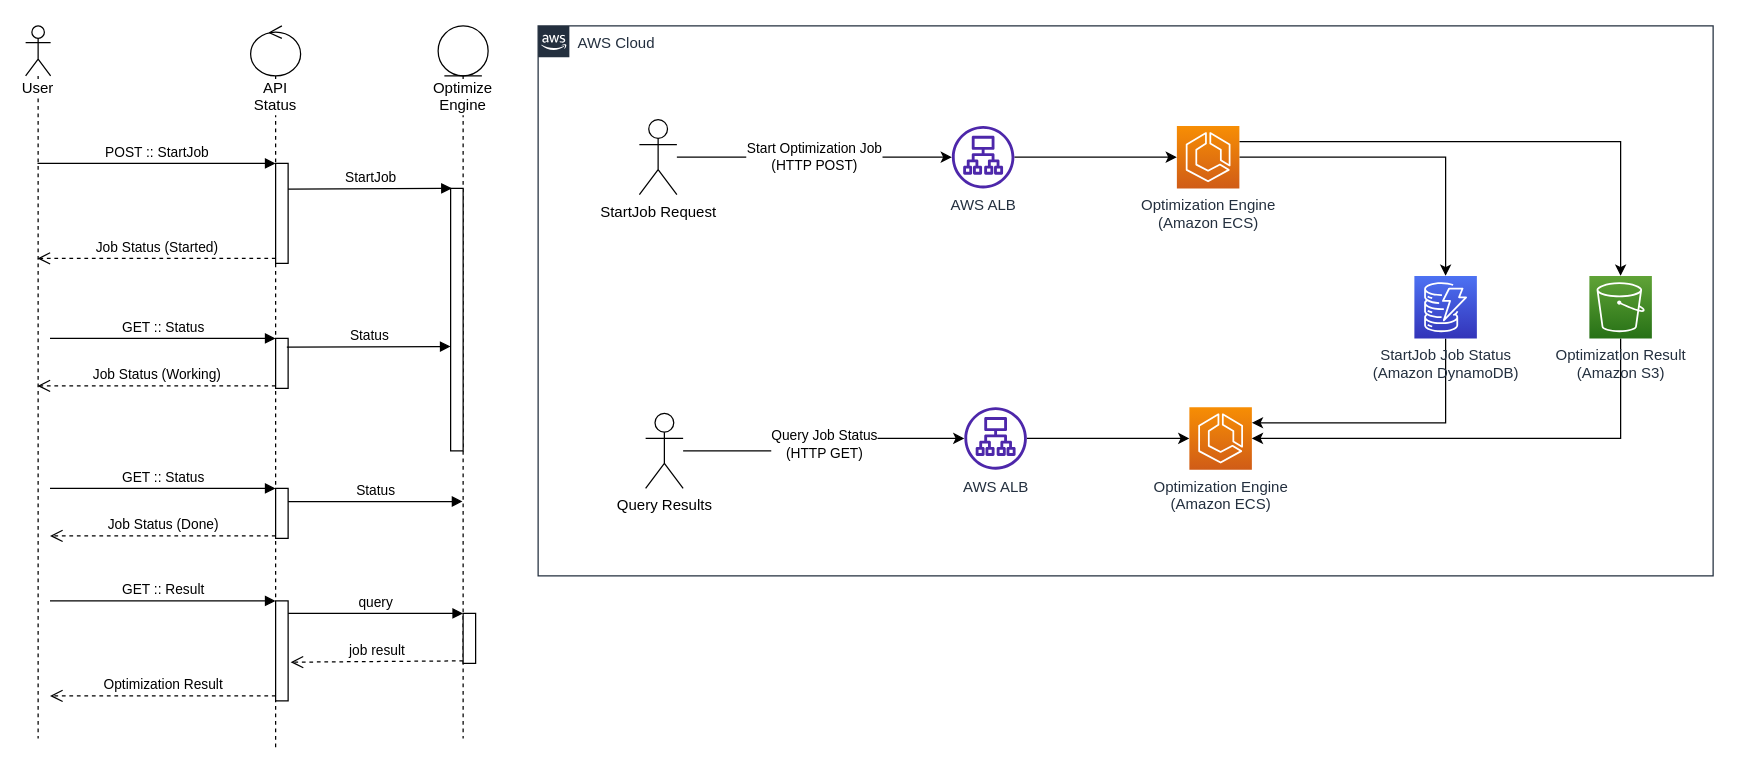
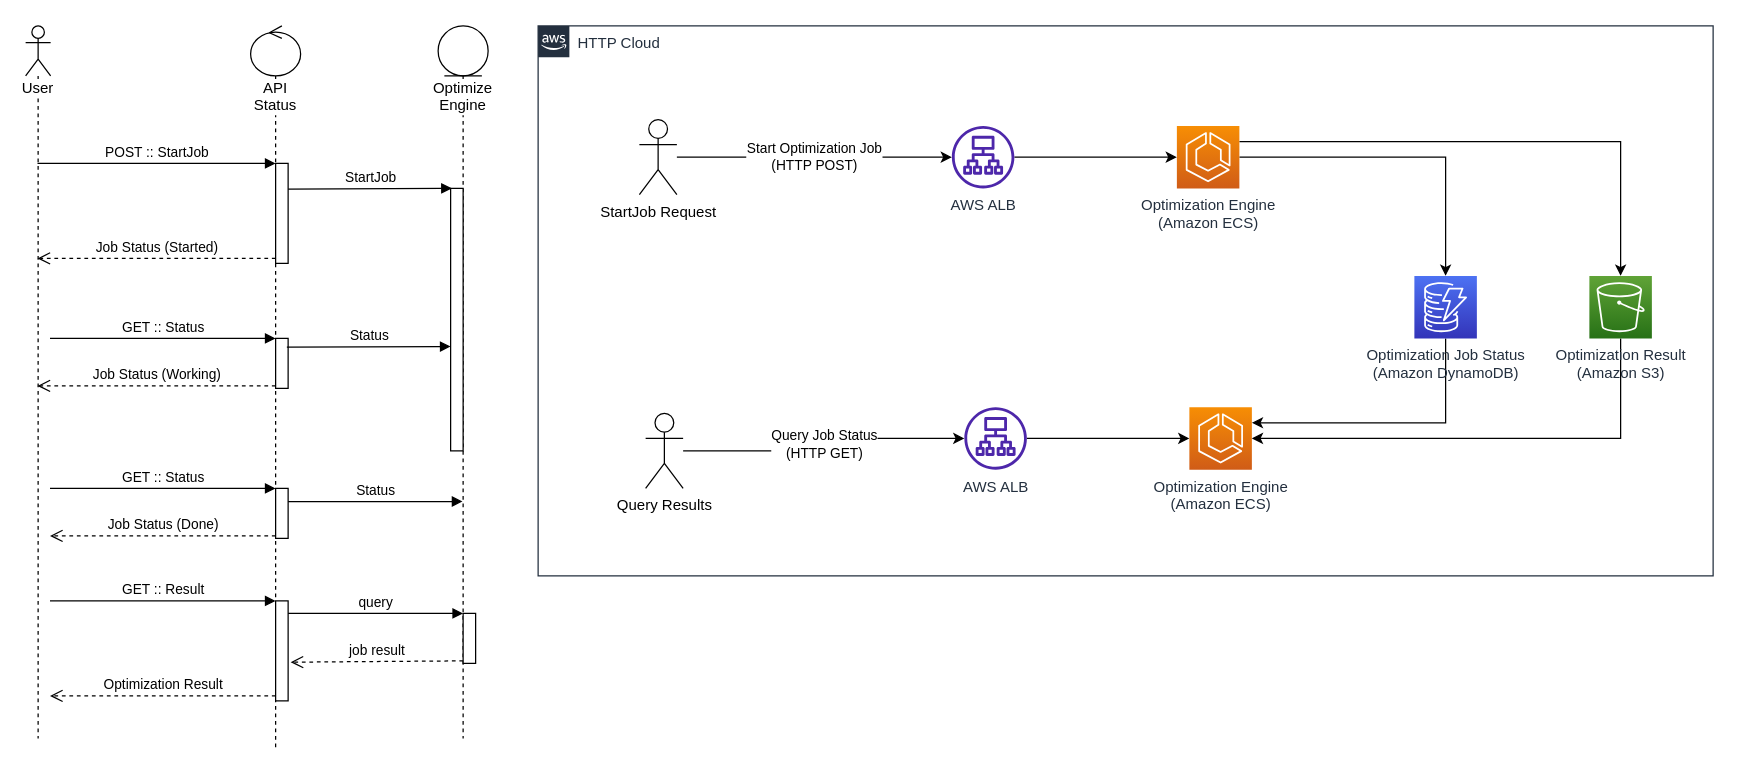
- <mxCell id="2" value="AWS Cloud" style="points=[[0,0],[0.25,0],[0.5,0],[0.75,0],[1,0],[1,0.25],[1,0.5],[1,0.75],[1,1],[0.75,1],[0.5,1],[0.25,1],[0,1],[0,0.75],[0,0.5],[0,0.25]];outlineConnect=0;gradientColor=none;html=1;whiteSpace=wrap;fontSize=12;fontStyle=0;container=1;pointerEvents=0;collapsible=0;recursiveResize=0;shape=mxgraph.aws4.group;grIcon=mxgraph.aws4.group_aws_cloud_alt;strokeColor=#232F3E;fillColor=none;verticalAlign=top;align=left;spacingLeft=30;fontColor=#232F3E;dashed=0;" vertex="1" parent="1"><mxGeometry x="430" y="20" width="940" height="440" as="geometry" /></mxCell>
+ <mxCell id="2" value="HTTP Cloud" style="points=[[0,0],[0.25,0],[0.5,0],[0.75,0],[1,0],[1,0.25],[1,0.5],[1,0.75],[1,1],[0.75,1],[0.5,1],[0.25,1],[0,1],[0,0.75],[0,0.5],[0,0.25]];outlineConnect=0;gradientColor=none;html=1;whiteSpace=wrap;fontSize=12;fontStyle=0;container=1;pointerEvents=0;collapsible=0;recursiveResize=0;shape=mxgraph.aws4.group;grIcon=mxgraph.aws4.group_aws_cloud_alt;strokeColor=#232F3E;fillColor=none;verticalAlign=top;align=left;spacingLeft=30;fontColor=#232F3E;dashed=0;" vertex="1" parent="1"><mxGeometry x="430" y="20" width="940" height="440" as="geometry" /></mxCell>
- <mxCell id="11" value="StartJob Job Status&lt;br&gt;(Amazon DynamoDB)" style="sketch=0;points=[[0,0,0],[0.25,0,0],[0.5,0,0],[0.75,0,0],[1,0,0],[0,1,0],[0.25,1,0],[0.5,1,0],[0.75,1,0],[1,1,0],[0,0.25,0],[0,0.5,0],[0,0.75,0],[1,0.25,0],[1,0.5,0],[1,0.75,0]];outlineConnect=0;fontColor=#232F3E;gradientColor=#4D72F3;gradientDirection=north;fillColor=#3334B9;strokeColor=#ffffff;dashed=0;verticalLabelPosition=bottom;verticalAlign=top;align=center;html=1;fontSize=12;fontStyle=0;aspect=fixed;shape=mxgraph.aws4.resourceIcon;resIcon=mxgraph.aws4.dynamodb;" vertex="1" parent="2"><mxGeometry x="701" y="200" width="50" height="50" as="geometry" /></mxCell>
+ <mxCell id="11" value="Optimization Job Status&lt;br&gt;(Amazon DynamoDB)" style="sketch=0;points=[[0,0,0],[0.25,0,0],[0.5,0,0],[0.75,0,0],[1,0,0],[0,1,0],[0.25,1,0],[0.5,1,0],[0.75,1,0],[1,1,0],[0,0.25,0],[0,0.5,0],[0,0.75,0],[1,0.25,0],[1,0.5,0],[1,0.75,0]];outlineConnect=0;fontColor=#232F3E;gradientColor=#4D72F3;gradientDirection=north;fillColor=#3334B9;strokeColor=#ffffff;dashed=0;verticalLabelPosition=bottom;verticalAlign=top;align=center;html=1;fontSize=12;fontStyle=0;aspect=fixed;shape=mxgraph.aws4.resourceIcon;resIcon=mxgraph.aws4.dynamodb;" vertex="1" parent="2"><mxGeometry x="701" y="200" width="50" height="50" as="geometry" /></mxCell>
